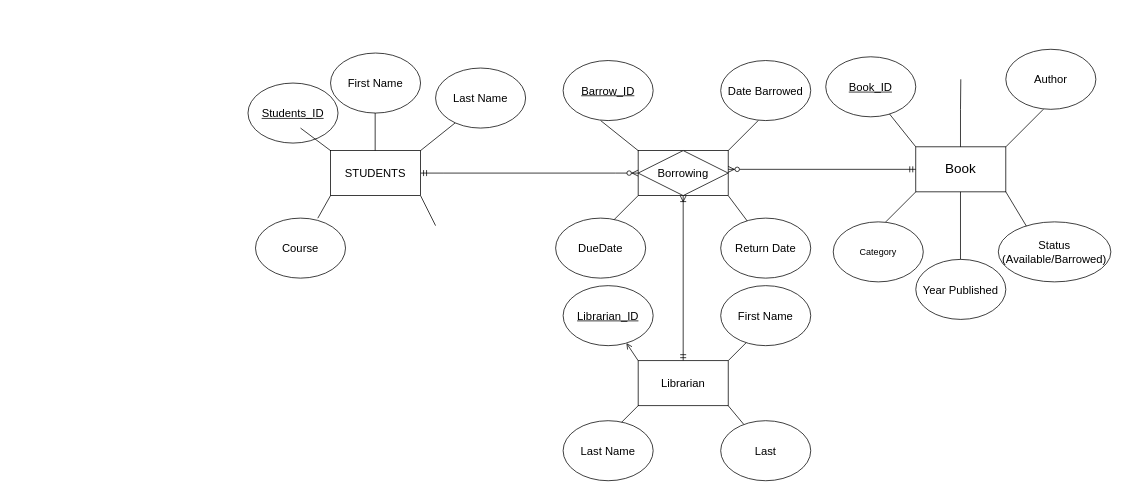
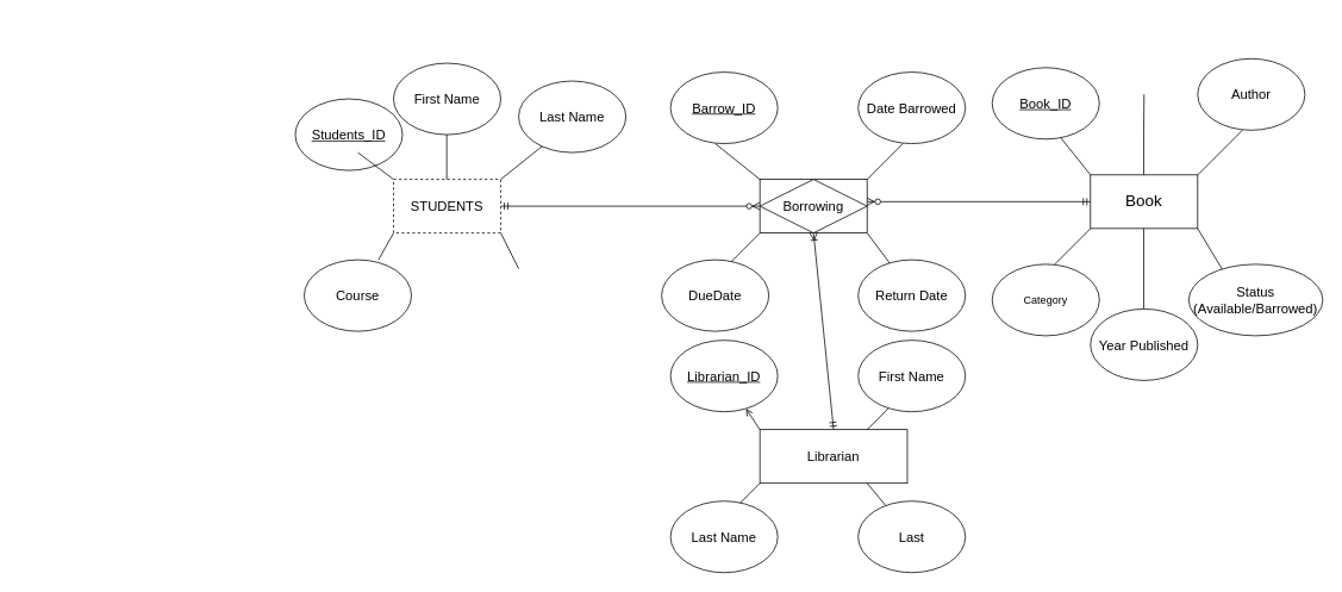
- <mxCell id="42" value="&lt;u&gt;&lt;font style=&quot;font-size: 15px;&quot;&gt;Book_ID&lt;/font&gt;&lt;/u&gt;" style="ellipse;whiteSpace=wrap;html=1;" vertex="1" parent="37"><mxGeometry y="50" width="120" height="80" as="geometry" /></mxCell>
+ <mxCell id="42" value="&lt;u&gt;&lt;font style=&quot;font-size: 15px;&quot;&gt;Book_ID&lt;/font&gt;&lt;/u&gt;" style="ellipse;whiteSpace=wrap;html=1;" vertex="1" parent="37"><mxGeometry x="10" y="50" width="120" height="80" as="geometry" /></mxCell>
- <mxCell id="29" value="&lt;font style=&quot;font-size: 15px;&quot;&gt;STUDENTS&lt;/font&gt;" style="rounded=0;whiteSpace=wrap;html=1;" vertex="1" parent="28"><mxGeometry x="40" y="130" width="120" height="60" as="geometry" /></mxCell>
+ <mxCell id="29" value="&lt;font style=&quot;font-size: 15px;&quot;&gt;STUDENTS&lt;/font&gt;" style="rounded=0;whiteSpace=wrap;html=1;dashed=1;" vertex="1" parent="28"><mxGeometry x="40" y="130" width="120" height="60" as="geometry" /></mxCell>
- <mxCell id="15" value="&lt;font style=&quot;font-size: 15px;&quot;&gt;Librarian&lt;/font&gt;" style="rounded=0;whiteSpace=wrap;html=1;" vertex="1" parent="14"><mxGeometry x="100" y="100" width="120" height="60" as="geometry" /></mxCell>
+ <mxCell id="15" value="&lt;font style=&quot;font-size: 15px;&quot;&gt;Librarian&lt;/font&gt;" style="rounded=0;whiteSpace=wrap;html=1;" vertex="1" parent="14"><mxGeometry x="100" y="100" width="165" height="60" as="geometry" /></mxCell>
